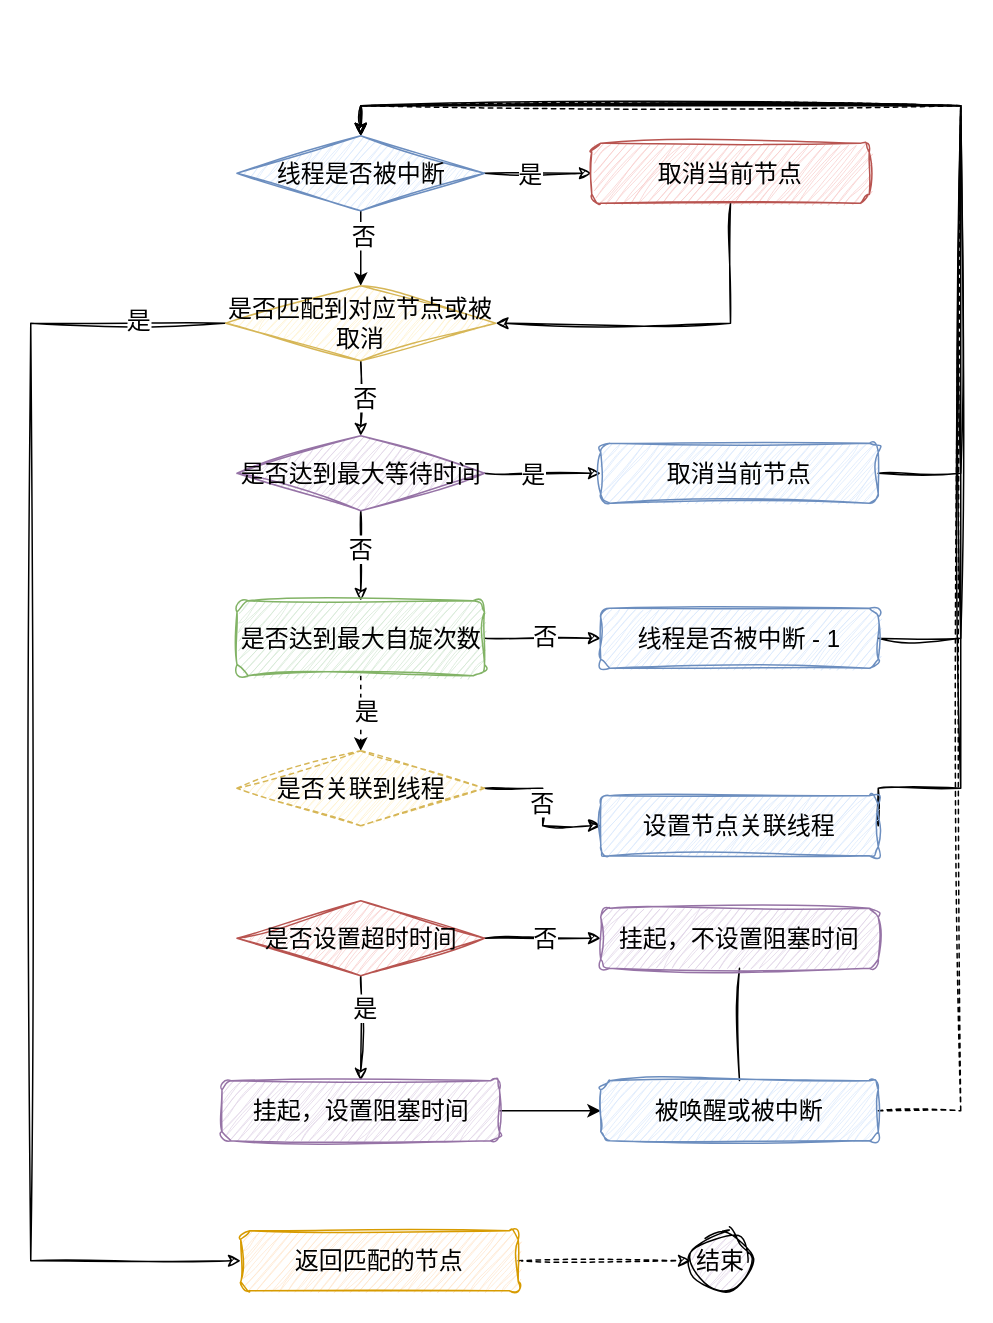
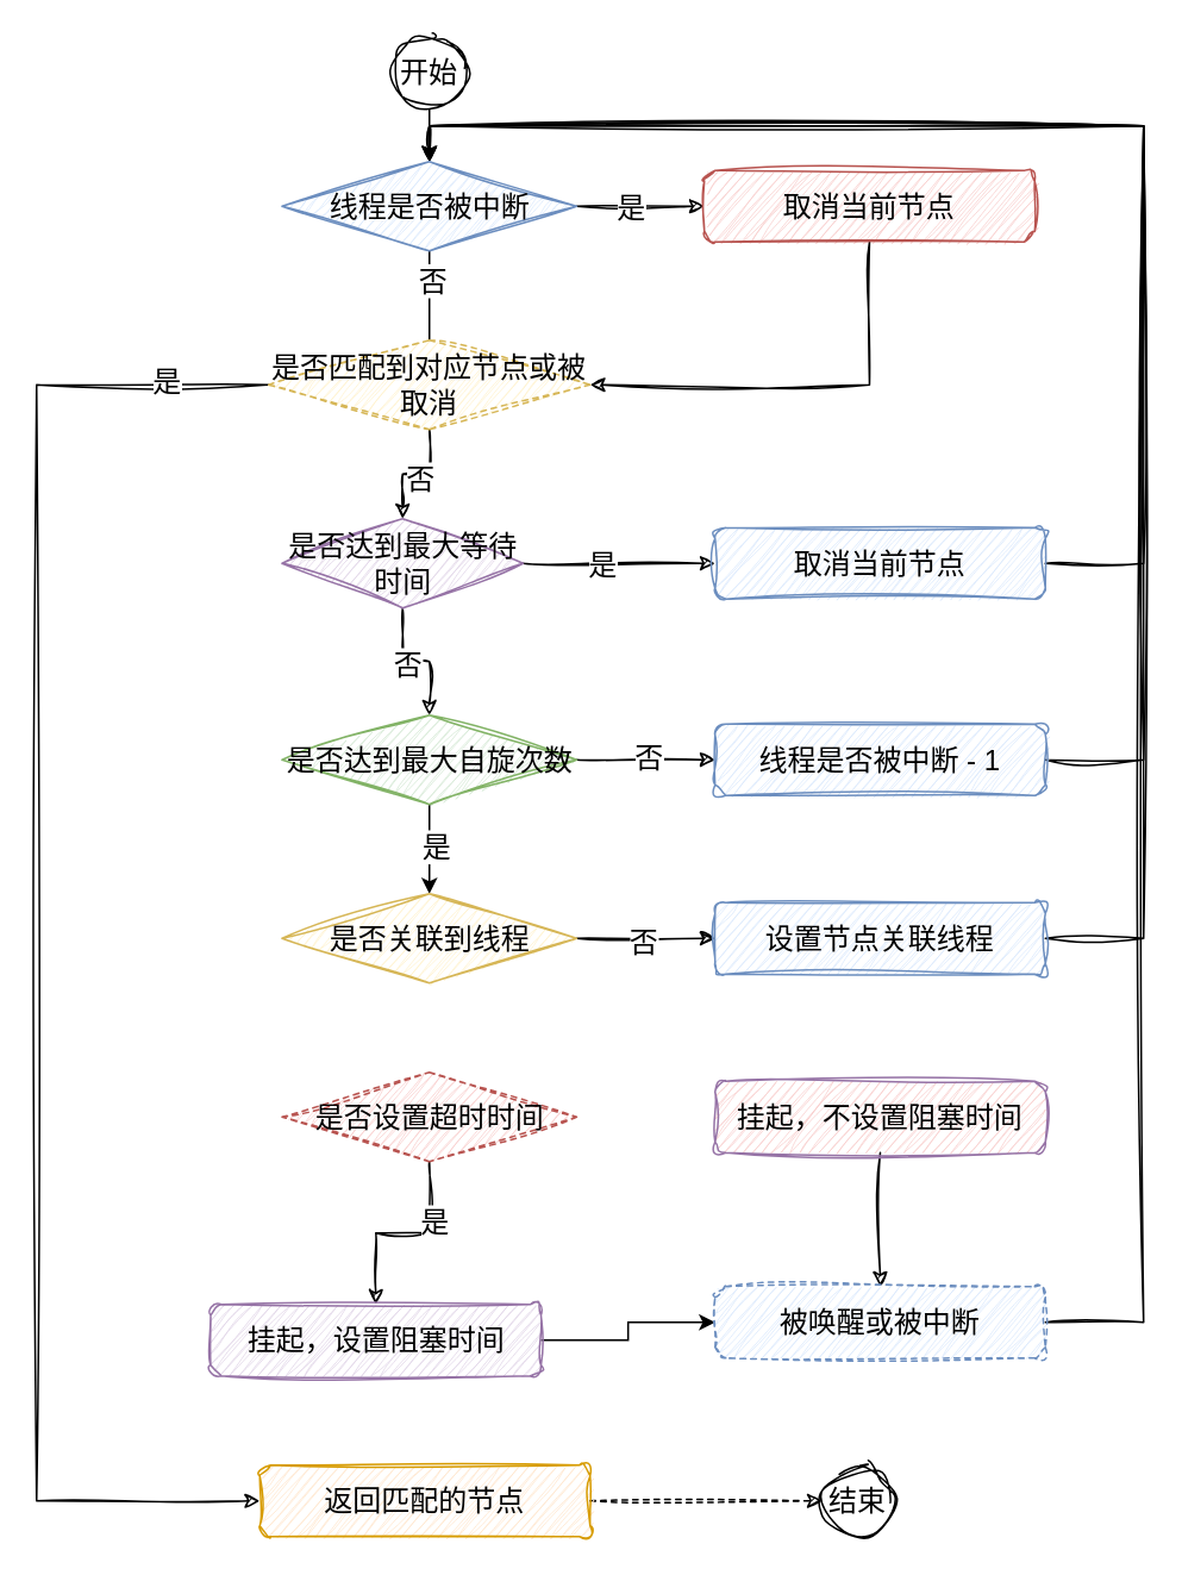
+ <mxCell id="3" value="开始" style="ellipse;whiteSpace=wrap;html=1;aspect=fixed;fontSize=16;sketch=1;curveFitting=1;jiggle=2;" vertex="1" parent="1"><mxGeometry x="220" y="20" width="40" height="40" as="geometry" /></mxCell>
+ <mxCell id="2" style="edgeStyle=orthogonalEdgeStyle;rounded=0;orthogonalLoop=1;jettySize=auto;html=1;exitX=0.5;exitY=1;exitDx=0;exitDy=0;entryX=0.5;entryY=0;entryDx=0;entryDy=0;fontSize=16;" edge="1" parent="1" source="3" target="8"><mxGeometry relative="1" as="geometry" /></mxCell>
- <mxCell id="6" style="edgeStyle=orthogonalEdgeStyle;rounded=0;orthogonalLoop=1;jettySize=auto;html=1;exitX=0.5;exitY=1;exitDx=0;exitDy=0;entryX=0.5;entryY=0;entryDx=0;entryDy=0;fontSize=16;" edge="1" parent="1" source="8" target="18"><mxGeometry relative="1" as="geometry" /></mxCell>
+ <mxCell id="6" style="edgeStyle=orthogonalEdgeStyle;rounded=0;orthogonalLoop=1;jettySize=auto;html=1;exitX=0.5;exitY=1;exitDx=0;exitDy=0;entryX=0.5;entryY=0;entryDx=0;entryDy=0;fontSize=16;endArrow=none;" edge="1" parent="1" source="8" target="18"><mxGeometry relative="1" as="geometry" /></mxCell>
- <mxCell id="18" value="是否匹配到对应节点或被取消" style="rhombus;whiteSpace=wrap;html=1;fontSize=16;sketch=1;curveFitting=1;jiggle=2;fillColor=#fff2cc;strokeColor=#d6b656;" vertex="1" parent="1"><mxGeometry x="150" y="190" width="180" height="50" as="geometry" /></mxCell>
+ <mxCell id="18" value="是否匹配到对应节点或被取消" style="rhombus;whiteSpace=wrap;html=1;fontSize=16;sketch=1;curveFitting=1;jiggle=2;fillColor=#fff2cc;strokeColor=#d6b656;dashed=1;" vertex="1" parent="1"><mxGeometry x="150" y="190" width="180" height="50" as="geometry" /></mxCell>
- <mxCell id="23" value="是否达到最大等待时间" style="rhombus;whiteSpace=wrap;html=1;fontSize=16;sketch=1;curveFitting=1;jiggle=2;fillColor=#e1d5e7;strokeColor=#9673a6;" vertex="1" parent="1"><mxGeometry x="157.5" y="290" width="165" height="50" as="geometry" /></mxCell>
+ <mxCell id="23" value="是否达到最大等待时间" style="rhombus;whiteSpace=wrap;html=1;fontSize=16;sketch=1;curveFitting=1;jiggle=2;fillColor=#e1d5e7;strokeColor=#9673a6;" vertex="1" parent="1"><mxGeometry x="157.5" y="290" width="135" height="50" as="geometry" /></mxCell>
- <mxCell id="30" value="是否达到最大自旋次数" style="whiteSpace=wrap;html=1;fontSize=16;sketch=1;curveFitting=1;jiggle=2;fillColor=#d5e8d4;strokeColor=#82b366;rounded=1;" vertex="1" parent="1"><mxGeometry x="157.5" y="400" width="165" height="50" as="geometry" /></mxCell>
+ <mxCell id="30" value="是否达到最大自旋次数" style="rhombus;whiteSpace=wrap;html=1;fontSize=16;sketch=1;curveFitting=1;jiggle=2;fillColor=#d5e8d4;strokeColor=#82b366;" vertex="1" parent="1"><mxGeometry x="157.5" y="400" width="165" height="50" as="geometry" /></mxCell>
- <mxCell id="28" style="edgeStyle=orthogonalEdgeStyle;rounded=0;orthogonalLoop=1;jettySize=auto;html=1;exitX=0.5;exitY=1;exitDx=0;exitDy=0;entryX=0.5;entryY=0;entryDx=0;entryDy=0;fontSize=16;dashed=1;" edge="1" parent="1" source="30" target="35"><mxGeometry relative="1" as="geometry" /></mxCell>
+ <mxCell id="28" style="edgeStyle=orthogonalEdgeStyle;rounded=0;orthogonalLoop=1;jettySize=auto;html=1;exitX=0.5;exitY=1;exitDx=0;exitDy=0;entryX=0.5;entryY=0;entryDx=0;entryDy=0;fontSize=16;" edge="1" parent="1" source="30" target="35"><mxGeometry relative="1" as="geometry" /></mxCell>
- <mxCell id="35" value="是否关联到线程" style="rhombus;whiteSpace=wrap;html=1;fontSize=16;sketch=1;curveFitting=1;jiggle=2;fillColor=#fff2cc;strokeColor=#d6b656;dashed=1;" vertex="1" parent="1"><mxGeometry x="157.5" y="500" width="165" height="50" as="geometry" /></mxCell>
+ <mxCell id="35" value="是否关联到线程" style="rhombus;whiteSpace=wrap;html=1;fontSize=16;sketch=1;curveFitting=1;jiggle=2;fillColor=#fff2cc;strokeColor=#d6b656;" vertex="1" parent="1"><mxGeometry x="157.5" y="500" width="165" height="50" as="geometry" /></mxCell>
- <mxCell id="37" value="设置节点关联线程" style="rounded=1;whiteSpace=wrap;html=1;fontSize=16;sketch=1;curveFitting=1;jiggle=2;fillColor=#dae8fc;strokeColor=#6c8ebf;" vertex="1" parent="1"><mxGeometry x="400" y="530" width="185" height="40" as="geometry" /></mxCell>
+ <mxCell id="37" value="设置节点关联线程" style="rounded=1;whiteSpace=wrap;html=1;fontSize=16;sketch=1;curveFitting=1;jiggle=2;fillColor=#dae8fc;strokeColor=#6c8ebf;" vertex="1" parent="1"><mxGeometry x="400" y="505" width="185" height="40" as="geometry" /></mxCell>
- <mxCell id="42" value="是否设置超时时间" style="rhombus;whiteSpace=wrap;html=1;fontSize=16;sketch=1;curveFitting=1;jiggle=2;fillColor=#f8cecc;strokeColor=#b85450;" vertex="1" parent="1"><mxGeometry x="157.5" y="600" width="165" height="50" as="geometry" /></mxCell>
+ <mxCell id="42" value="是否设置超时时间" style="rhombus;whiteSpace=wrap;html=1;fontSize=16;sketch=1;curveFitting=1;jiggle=2;fillColor=#f8cecc;strokeColor=#b85450;dashed=1;" vertex="1" parent="1"><mxGeometry x="157.5" y="600" width="165" height="50" as="geometry" /></mxCell>
- <mxCell id="38" style="edgeStyle=orthogonalEdgeStyle;rounded=0;orthogonalLoop=1;jettySize=auto;html=1;exitX=1;exitY=0.5;exitDx=0;exitDy=0;entryX=0;entryY=0.5;entryDx=0;entryDy=0;fontSize=16;sketch=1;curveFitting=1;jiggle=2;" edge="1" parent="1" source="42" target="44"><mxGeometry relative="1" as="geometry" /></mxCell>
- <mxCell id="39" value="否" style="edgeLabel;html=1;align=center;verticalAlign=middle;resizable=0;points=[];fontSize=16;" vertex="1" connectable="0" parent="38"><mxGeometry x="0.028" y="1" relative="1" as="geometry"><mxPoint as="offset" /></mxGeometry></mxCell>
- <mxCell id="44" value="挂起，不设置阻塞时间" style="rounded=1;whiteSpace=wrap;html=1;fontSize=16;sketch=1;curveFitting=1;jiggle=2;fillColor=#e1d5e7;strokeColor=#9673a6;" vertex="1" parent="1"><mxGeometry x="400" y="605" width="185" height="40" as="geometry" /></mxCell>
+ <mxCell id="44" value="挂起，不设置阻塞时间" style="rounded=1;whiteSpace=wrap;html=1;fontSize=16;sketch=1;curveFitting=1;jiggle=2;fillColor=#f8cecc;strokeColor=#9673a6;" vertex="1" parent="1"><mxGeometry x="400" y="605" width="185" height="40" as="geometry" /></mxCell>
- <mxCell id="47" style="edgeStyle=orthogonalEdgeStyle;rounded=0;orthogonalLoop=1;jettySize=auto;html=1;exitX=1;exitY=0.5;exitDx=0;exitDy=0;entryX=0.5;entryY=0;entryDx=0;entryDy=0;fontSize=16;sketch=1;curveFitting=1;jiggle=2;dashed=1;" edge="1" parent="1" source="48" target="8"><mxGeometry relative="1" as="geometry"><Array as="points"><mxPoint x="640" y="740" /><mxPoint x="640" y="70" /><mxPoint x="240" y="70" /></Array></mxGeometry></mxCell>
+ <mxCell id="47" style="edgeStyle=orthogonalEdgeStyle;rounded=0;orthogonalLoop=1;jettySize=auto;html=1;exitX=1;exitY=0.5;exitDx=0;exitDy=0;entryX=0.5;entryY=0;entryDx=0;entryDy=0;fontSize=16;sketch=1;curveFitting=1;jiggle=2;" edge="1" parent="1" source="48" target="8"><mxGeometry relative="1" as="geometry"><Array as="points"><mxPoint x="640" y="740" /><mxPoint x="640" y="70" /><mxPoint x="240" y="70" /></Array></mxGeometry></mxCell>
- <mxCell id="43" style="edgeStyle=orthogonalEdgeStyle;rounded=0;orthogonalLoop=1;jettySize=auto;html=1;exitX=0.5;exitY=1;exitDx=0;exitDy=0;entryX=0.5;entryY=0;entryDx=0;entryDy=0;fontSize=16;sketch=1;curveFitting=1;jiggle=2;endArrow=none;" edge="1" parent="1" source="44" target="48"><mxGeometry relative="1" as="geometry" /></mxCell>
+ <mxCell id="43" style="edgeStyle=orthogonalEdgeStyle;rounded=0;orthogonalLoop=1;jettySize=auto;html=1;exitX=0.5;exitY=1;exitDx=0;exitDy=0;entryX=0.5;entryY=0;entryDx=0;entryDy=0;fontSize=16;sketch=1;curveFitting=1;jiggle=2;" edge="1" parent="1" source="44" target="48"><mxGeometry relative="1" as="geometry" /></mxCell>
- <mxCell id="46" value="挂起，设置阻塞时间" style="rounded=1;whiteSpace=wrap;html=1;fontSize=16;sketch=1;curveFitting=1;jiggle=2;fillColor=#e1d5e7;strokeColor=#9673a6;" vertex="1" parent="1"><mxGeometry x="147.5" y="720" width="185" height="40" as="geometry" /></mxCell>
+ <mxCell id="46" value="挂起，设置阻塞时间" style="rounded=1;whiteSpace=wrap;html=1;fontSize=16;sketch=1;curveFitting=1;jiggle=2;fillColor=#e1d5e7;strokeColor=#9673a6;" vertex="1" parent="1"><mxGeometry x="117.5" y="730" width="185" height="40" as="geometry" /></mxCell>
- <mxCell id="48" value="被唤醒或被中断" style="rounded=1;whiteSpace=wrap;html=1;fontSize=16;sketch=1;curveFitting=1;jiggle=2;fillColor=#dae8fc;strokeColor=#6c8ebf;" vertex="1" parent="1"><mxGeometry x="400" y="720" width="185" height="40" as="geometry" /></mxCell>
+ <mxCell id="48" value="被唤醒或被中断" style="rounded=1;whiteSpace=wrap;html=1;fontSize=16;sketch=1;curveFitting=1;jiggle=2;fillColor=#dae8fc;strokeColor=#6c8ebf;dashed=1;" vertex="1" parent="1"><mxGeometry x="400" y="720" width="185" height="40" as="geometry" /></mxCell>
- <mxCell id="11" value="返回匹配的节点" style="rounded=1;whiteSpace=wrap;html=1;fontSize=16;sketch=1;curveFitting=1;jiggle=2;fillColor=#ffe6cc;strokeColor=#d79b00;" vertex="1" parent="1"><mxGeometry x="160" y="820" width="185" height="40" as="geometry" /></mxCell>
+ <mxCell id="11" value="返回匹配的节点" style="rounded=1;whiteSpace=wrap;html=1;fontSize=16;sketch=1;curveFitting=1;jiggle=2;fillColor=#ffe6cc;strokeColor=#d79b00;" vertex="1" parent="1"><mxGeometry x="145" y="820" width="185" height="40" as="geometry" /></mxCell>
- <mxCell id="9" value="结束" style="ellipse;whiteSpace=wrap;html=1;aspect=fixed;fontSize=16;sketch=1;curveFitting=1;jiggle=2;fillColor=#e1d5e7;" vertex="1" parent="1"><mxGeometry x="460" y="820" width="40" height="40" as="geometry" /></mxCell>
+ <mxCell id="9" value="结束" style="ellipse;whiteSpace=wrap;html=1;aspect=fixed;fontSize=16;sketch=1;curveFitting=1;jiggle=2;" vertex="1" parent="1"><mxGeometry x="460" y="820" width="40" height="40" as="geometry" /></mxCell>
